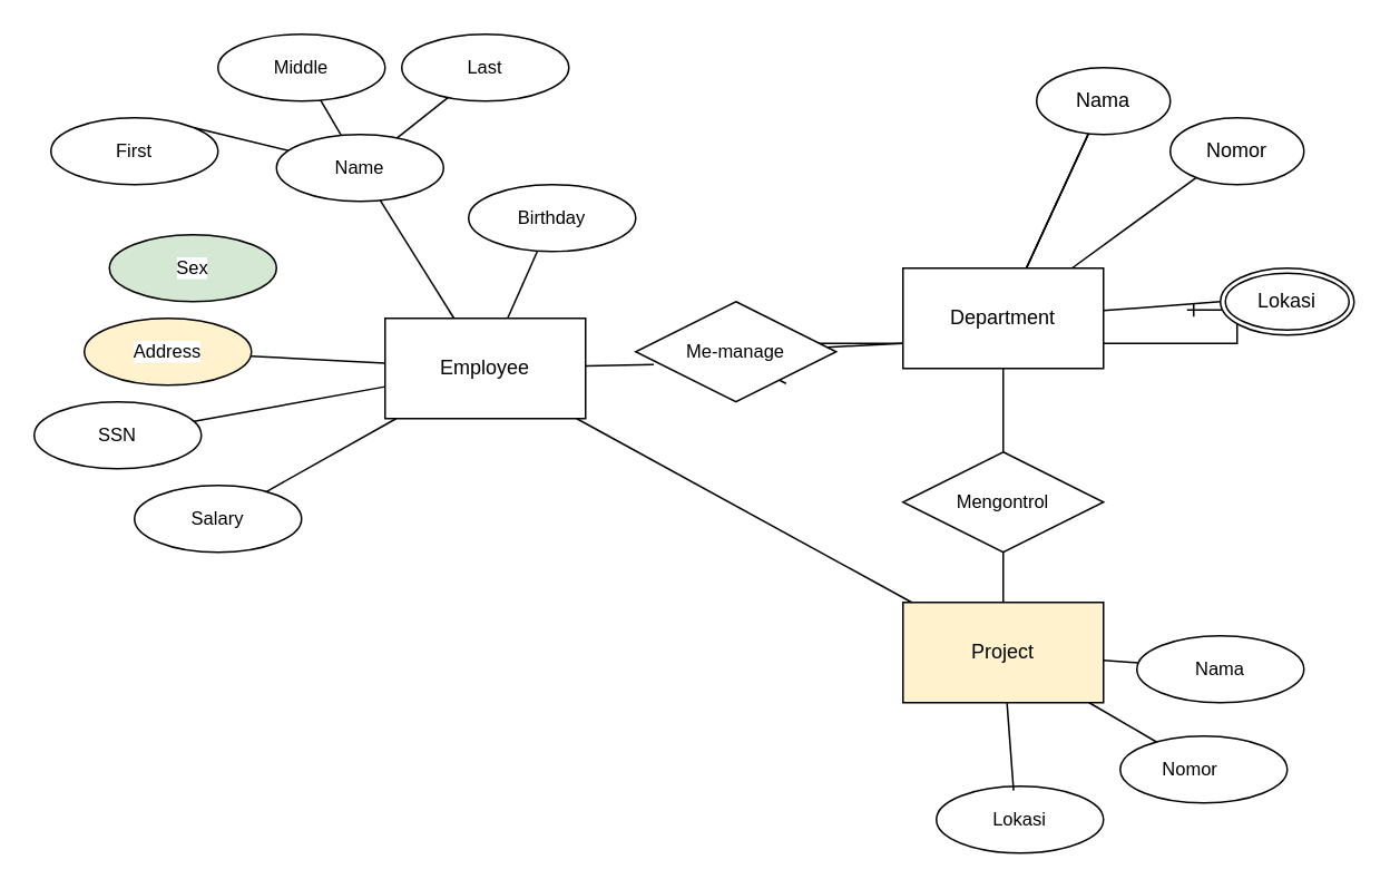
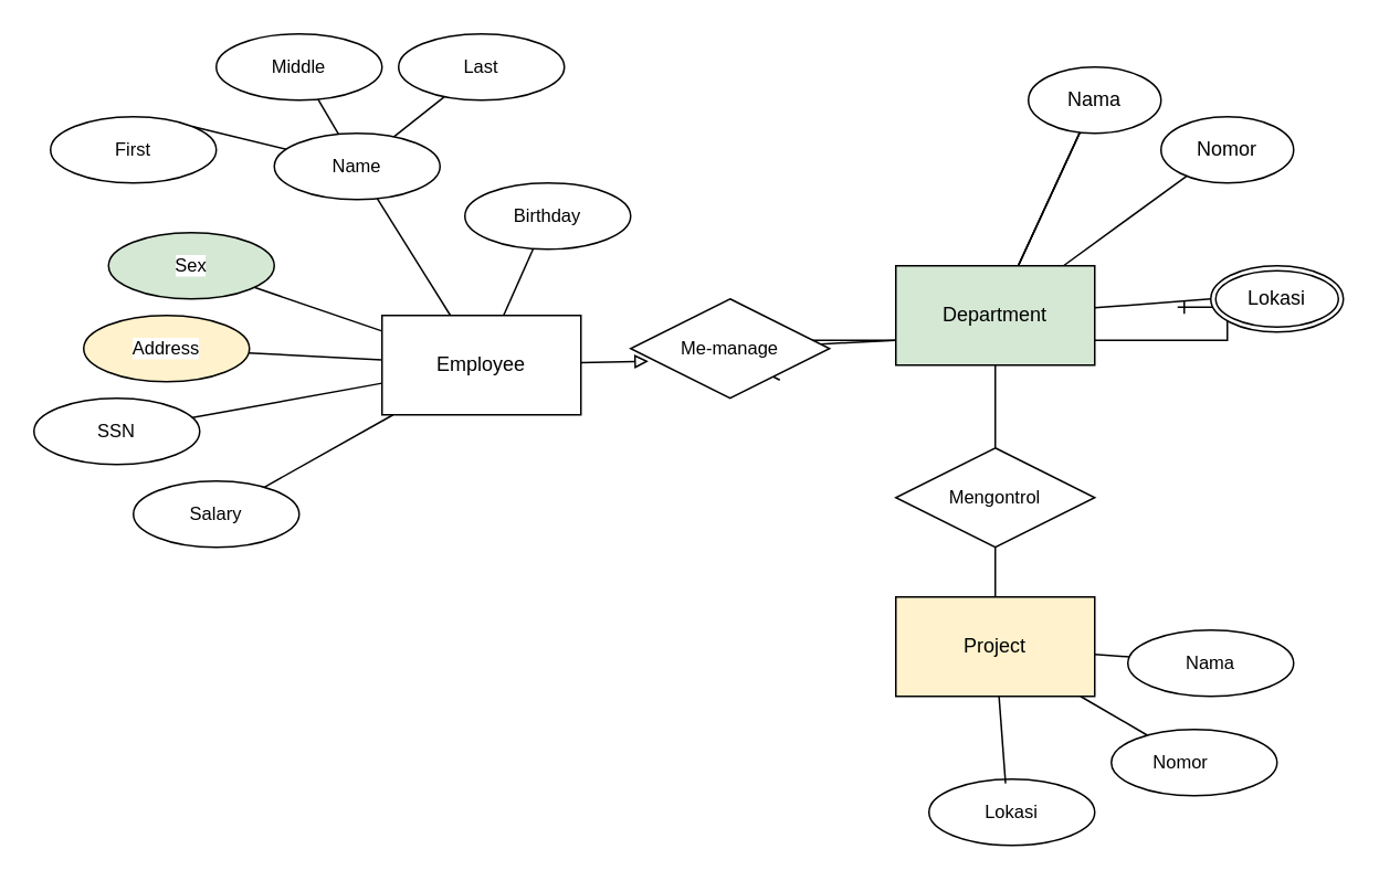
- <mxCell id="9" value="Department" style="rounded=0;whiteSpace=wrap;html=1;" vertex="1" parent="1"><mxGeometry x="540" y="160" width="120" height="60" as="geometry" /></mxCell>
+ <mxCell id="9" value="Department" style="rounded=0;whiteSpace=wrap;html=1;fillColor=#d5e8d4;" vertex="1" parent="1"><mxGeometry x="540" y="160" width="120" height="60" as="geometry" /></mxCell>
- <mxCell id="44" style="edgeStyle=none;rounded=0;orthogonalLoop=1;jettySize=auto;html=1;entryX=0.09;entryY=0.627;entryDx=0;entryDy=0;entryPerimeter=0;strokeColor=default;align=center;verticalAlign=middle;fontFamily=Helvetica;fontSize=11;fontColor=default;labelBackgroundColor=default;endArrow=none;endFill=0;" edge="1" parent="1" source="19" target="43"><mxGeometry relative="1" as="geometry" /></mxCell>
+ <mxCell id="44" style="edgeStyle=none;rounded=0;orthogonalLoop=1;jettySize=auto;html=1;entryX=0.09;entryY=0.627;entryDx=0;entryDy=0;entryPerimeter=0;strokeColor=default;align=center;verticalAlign=middle;fontFamily=Helvetica;fontSize=11;fontColor=default;labelBackgroundColor=default;endArrow=block;endFill=0;" edge="1" parent="1" source="19" target="43"><mxGeometry relative="1" as="geometry" /></mxCell>
- <mxCell id="16" style="edgeStyle=none;rounded=0;orthogonalLoop=1;jettySize=auto;html=1;strokeColor=default;align=center;verticalAlign=middle;fontFamily=Helvetica;fontSize=11;fontColor=default;labelBackgroundColor=default;endArrow=none;endFill=0;" edge="1" parent="1" source="19" target="12"><mxGeometry relative="1" as="geometry"><mxPoint x="105" y="210" as="targetPoint" /></mxGeometry></mxCell>
+ <mxCell id="16" style="edgeStyle=none;rounded=0;orthogonalLoop=1;jettySize=auto;html=1;strokeColor=default;align=center;verticalAlign=middle;fontFamily=Helvetica;fontSize=11;fontColor=default;labelBackgroundColor=default;endArrow=none;endFill=0;" edge="1" parent="1" source="19" target="37"><mxGeometry relative="1" as="geometry"><mxPoint x="105" y="210" as="targetPoint" /></mxGeometry></mxCell>
